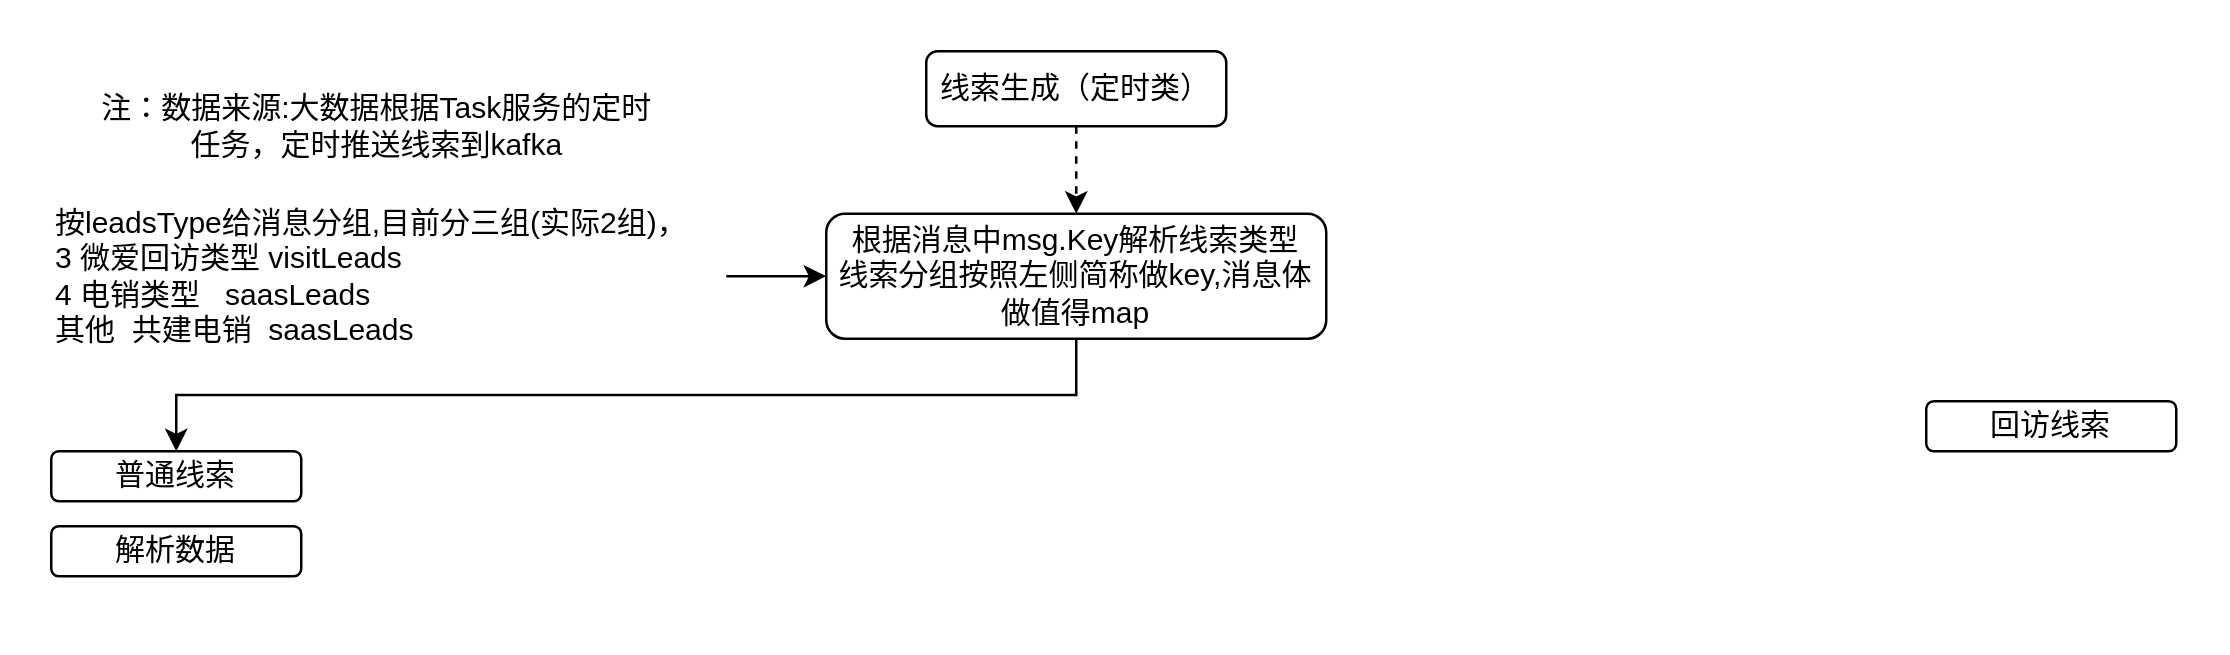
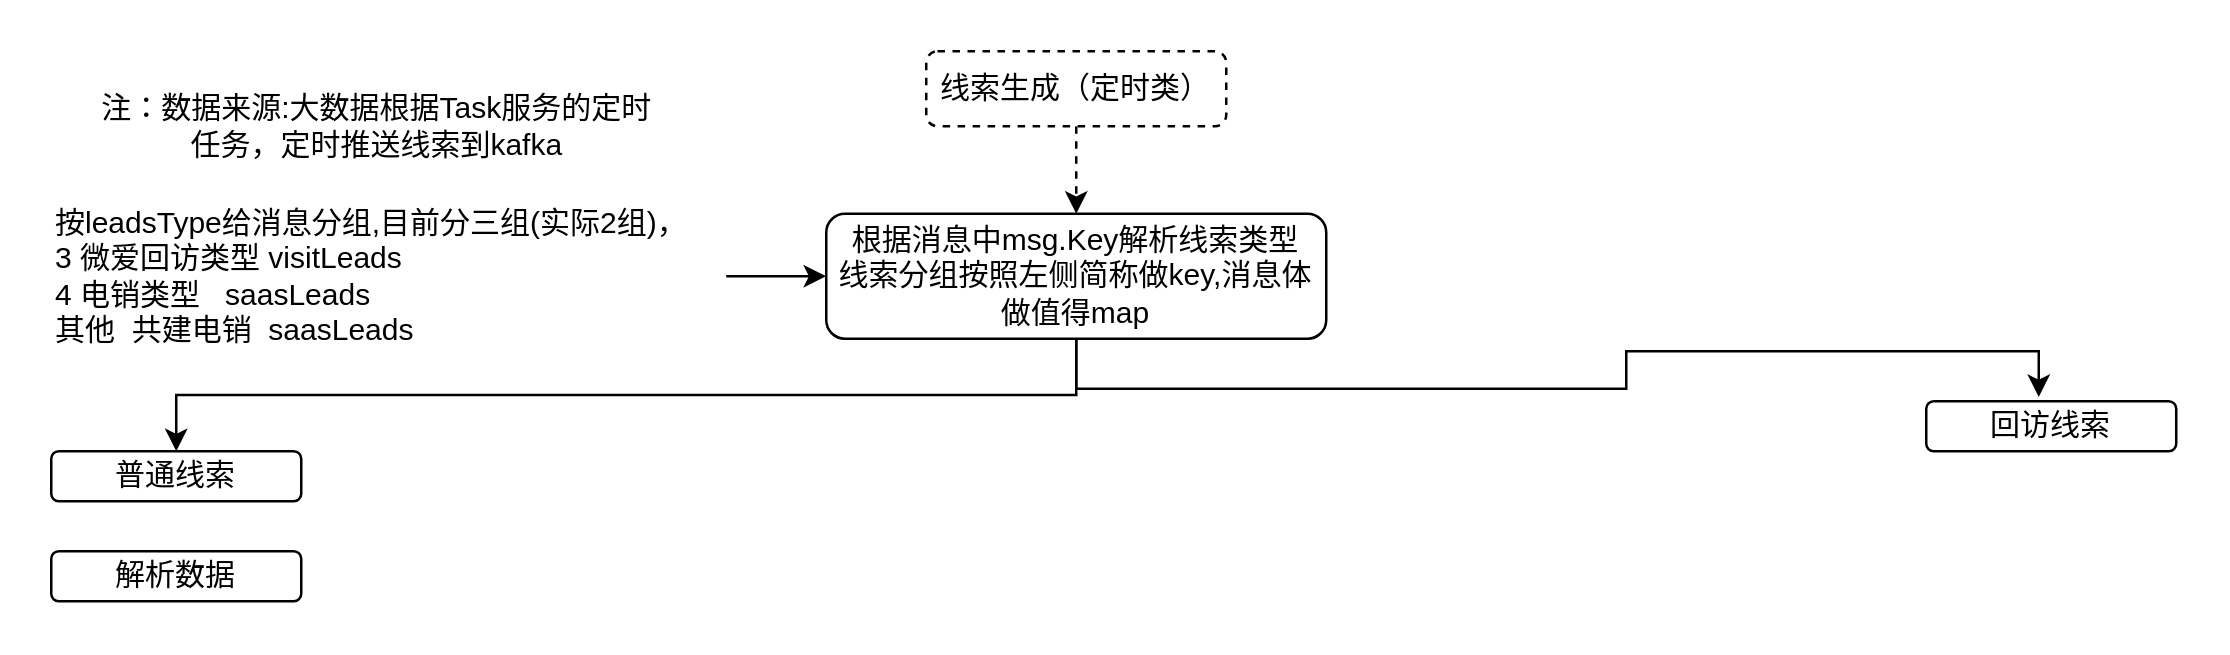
- <mxCell id="3" value="线索生成（定时类）" style="rounded=1;whiteSpace=wrap;html=1;" vertex="1" parent="1"><mxGeometry x="370" width="120" height="30" as="geometry" y="20" /></mxCell>
+ <mxCell id="3" value="线索生成（定时类）" style="rounded=1;whiteSpace=wrap;html=1;dashed=1;" vertex="1" parent="1"><mxGeometry x="370" width="120" height="30" as="geometry" y="20" /></mxCell>
+ <mxCell id="6" style="edgeStyle=orthogonalEdgeStyle;rounded=0;orthogonalLoop=1;jettySize=auto;html=1;exitX=0.5;exitY=1;exitDx=0;exitDy=0;entryX=0.45;entryY=-0.083;entryDx=0;entryDy=0;entryPerimeter=0;" edge="1" parent="1" source="7" target="11"><mxGeometry relative="1" as="geometry" /></mxCell>
- <mxCell id="12" value="解析数据" style="rounded=1;whiteSpace=wrap;html=1;" vertex="1" parent="1"><mxGeometry x="20" y="210" width="100" height="20" as="geometry" /></mxCell>
+ <mxCell id="12" value="解析数据" style="rounded=1;whiteSpace=wrap;html=1;" vertex="1" parent="1"><mxGeometry x="20" y="220" width="100" height="20" as="geometry" /></mxCell>
